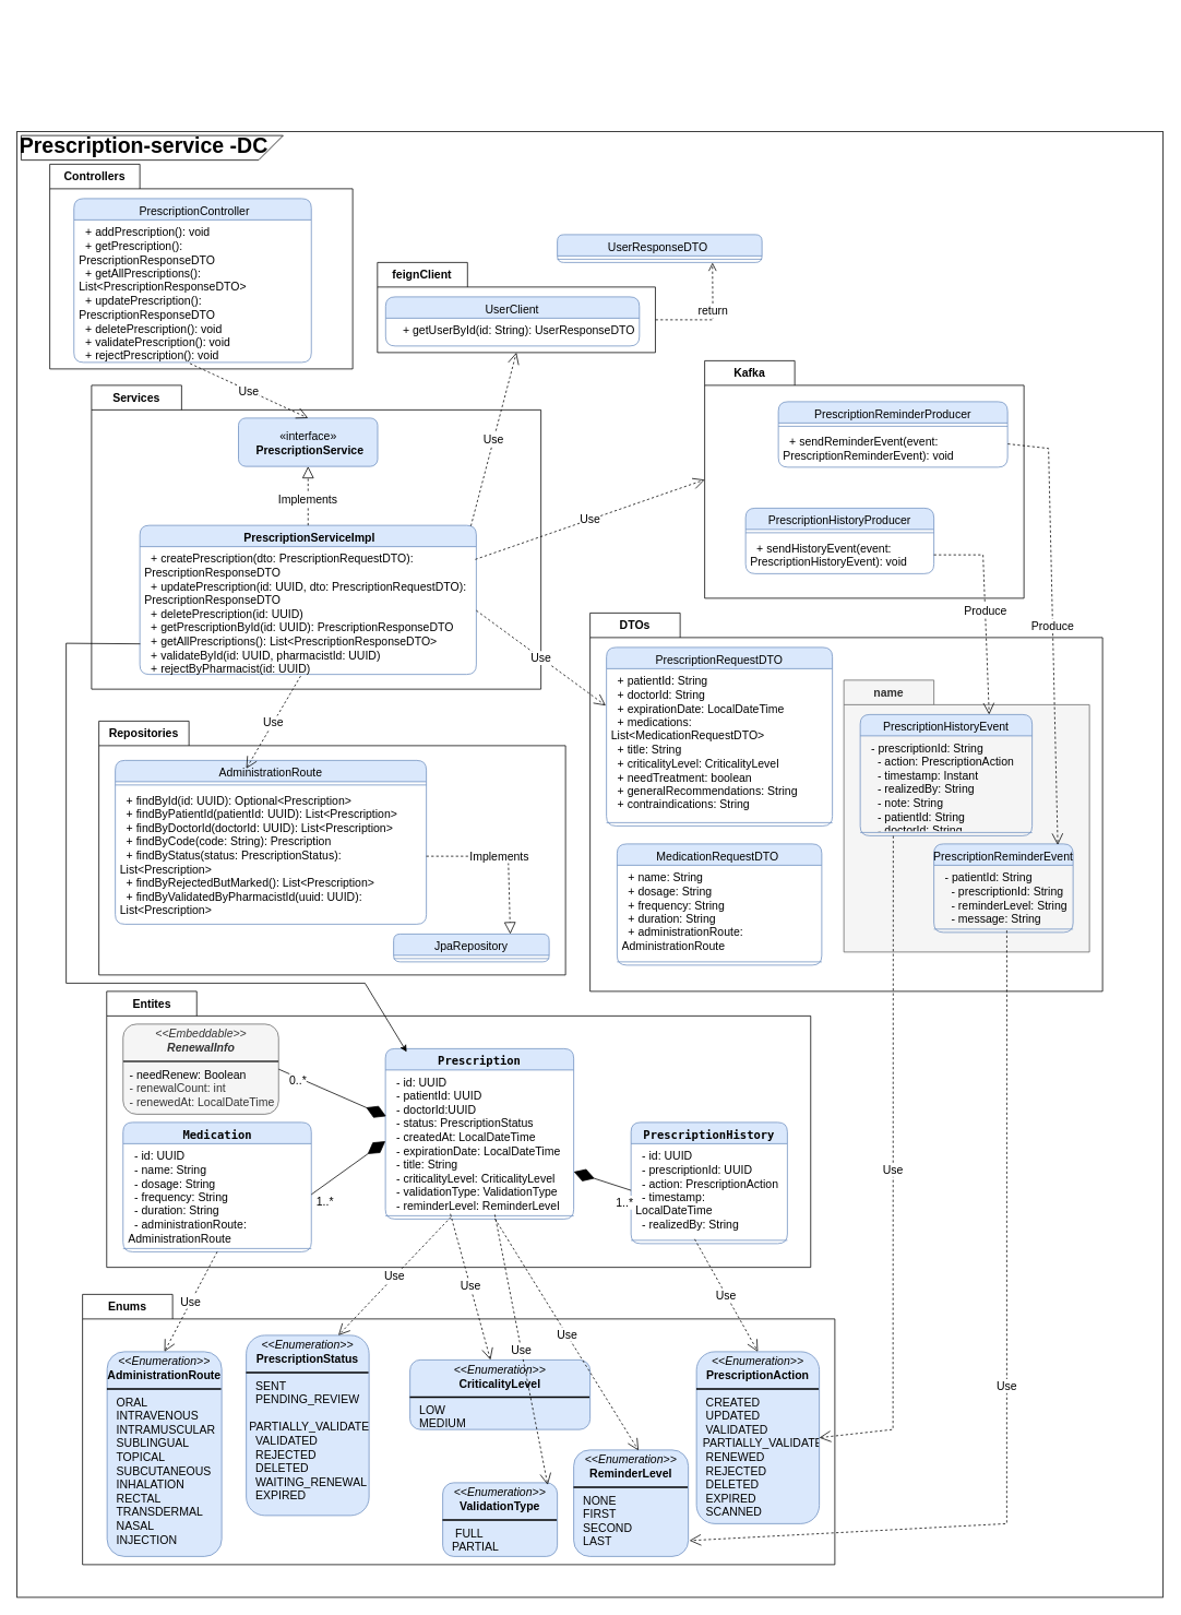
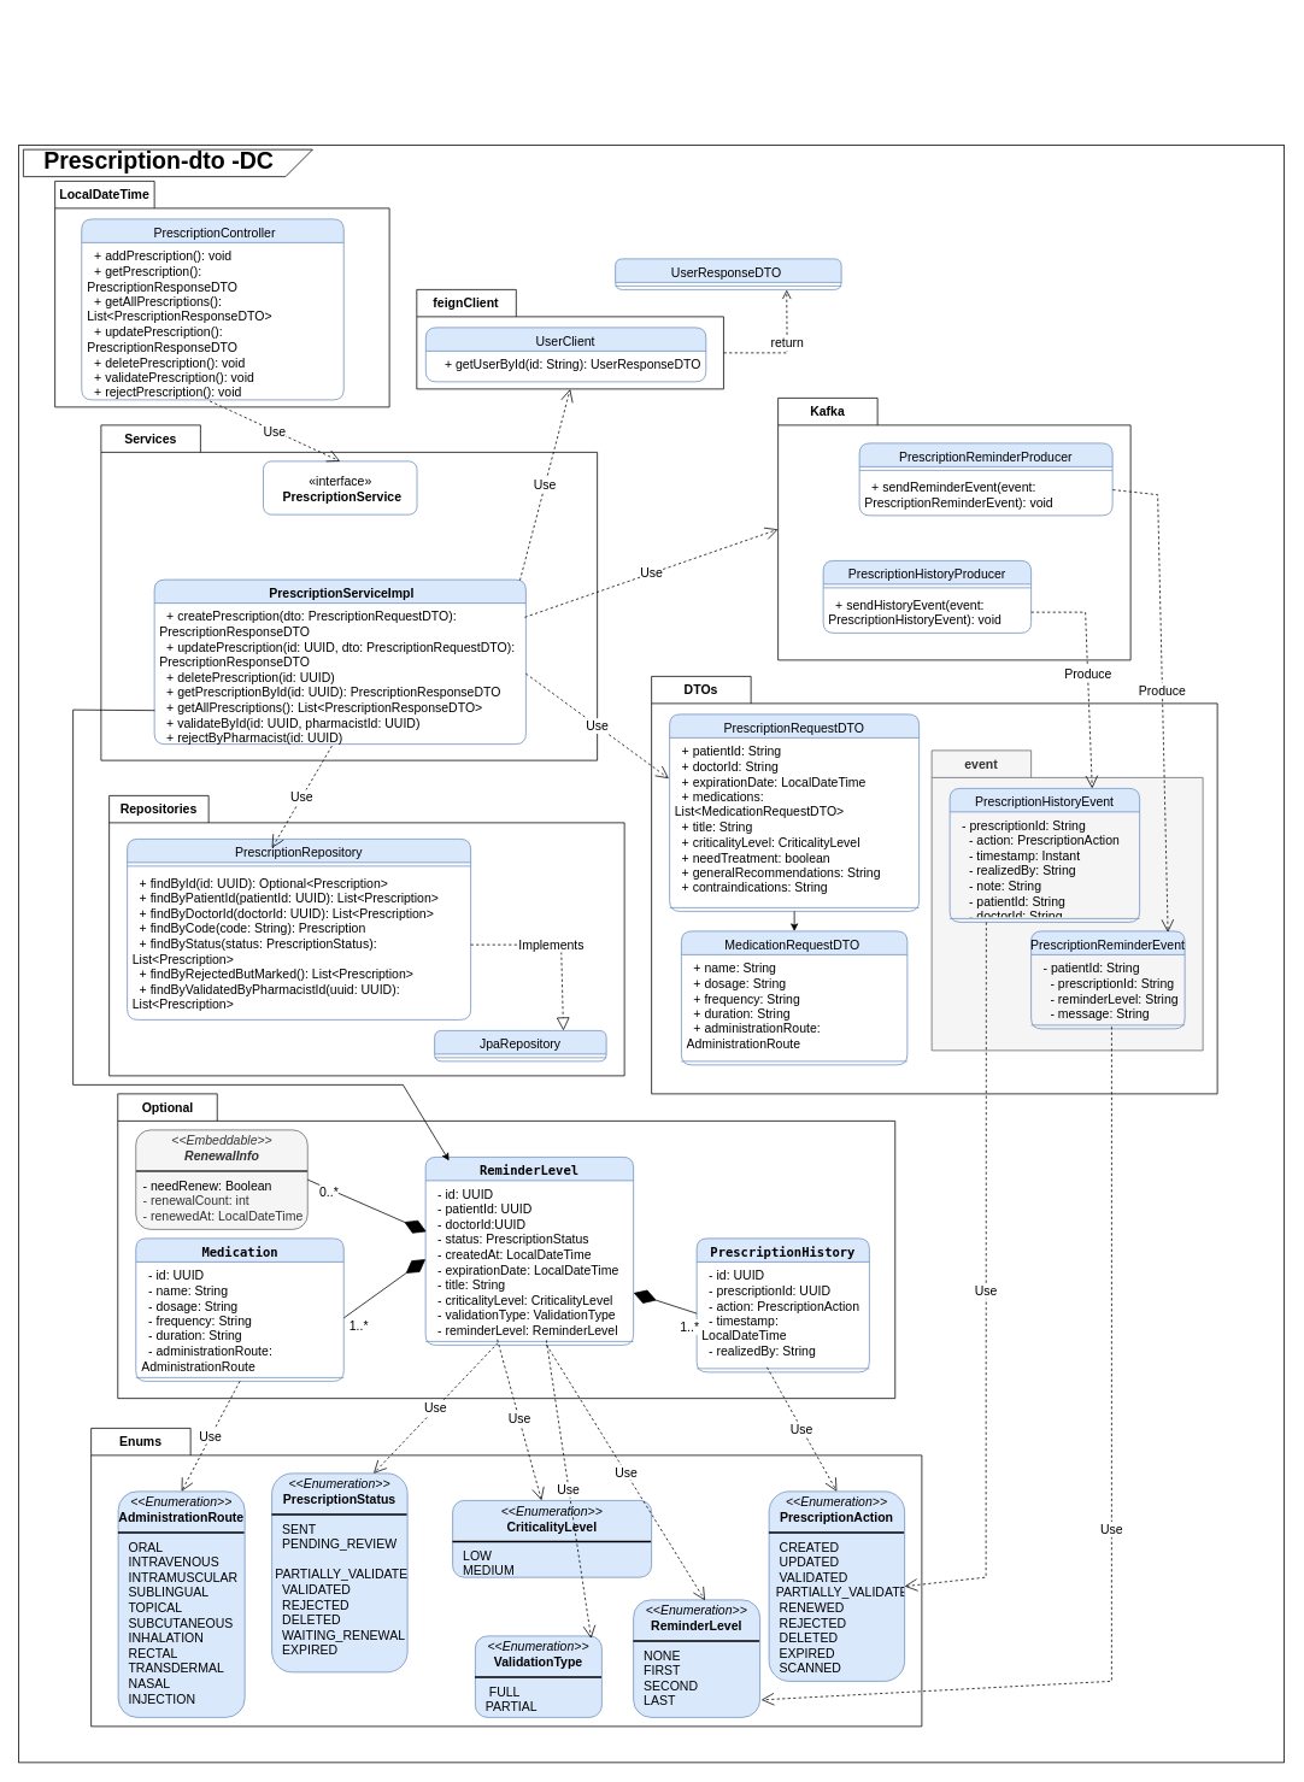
- <mxCell id="67" value="&lt;h1 style=&quot;text-align: left; margin-top: 0px;&quot;&gt;&lt;span style=&quot;background-color: transparent; color: light-dark(rgb(0, 0, 0), rgb(255, 255, 255));&quot;&gt;&lt;font style=&quot;font-size: 26px;&quot;&gt;Prescription-service -DC&lt;/font&gt;&lt;/span&gt;&lt;/h1&gt;" style="text;html=1;align=center;verticalAlign=middle;whiteSpace=wrap;rounded=0;fontSize=14;" vertex="1" parent="1"><mxGeometry x="20" y="173" width="310" height="27" as="geometry" /></mxCell>
+ <mxCell id="67" value="&lt;h1 style=&quot;text-align: left; margin-top: 0px;&quot;&gt;&lt;span style=&quot;background-color: transparent; color: light-dark(rgb(0, 0, 0), rgb(255, 255, 255));&quot;&gt;&lt;font style=&quot;font-size: 26px;&quot;&gt;Prescription-dto -DC&lt;/font&gt;&lt;/span&gt;&lt;/h1&gt;" style="text;html=1;align=center;verticalAlign=middle;whiteSpace=wrap;rounded=0;fontSize=14;" vertex="1" parent="1"><mxGeometry x="20" y="173" width="310" height="27" as="geometry" /></mxCell>
- <mxCell id="48" value="Controllers" style="shape=folder;fontStyle=1;tabWidth=110;tabHeight=30;tabPosition=left;html=1;boundedLbl=1;labelInHeader=1;container=1;collapsible=0;recursiveResize=0;whiteSpace=wrap;fontSize=14;" vertex="1" parent="1"><mxGeometry x="60" y="200" width="370" height="250" as="geometry" /></mxCell>
+ <mxCell id="48" value="LocalDateTime" style="shape=folder;fontStyle=1;tabWidth=110;tabHeight=30;tabPosition=left;html=1;boundedLbl=1;labelInHeader=1;container=1;collapsible=0;recursiveResize=0;whiteSpace=wrap;fontSize=14;" vertex="1" parent="1"><mxGeometry x="60" y="200" width="370" height="250" as="geometry" /></mxCell>
- <mxCell id="45" value="«interface»&lt;br&gt;&lt;div style=&quot;text-align: left;&quot;&gt;&lt;span style=&quot;background-color: transparent;&quot;&gt;&lt;b&gt;&amp;nbsp;PrescriptionService&lt;/b&gt;&lt;/span&gt;&lt;/div&gt;" style="html=1;whiteSpace=wrap;fillColor=#dae8fc;strokeColor=#6c8ebf;rounded=1;fontSize=14;" vertex="1" parent="42"><mxGeometry x="179.5" y="40" width="170" height="59" as="geometry" /></mxCell>
+ <mxCell id="45" value="«interface»&lt;br&gt;&lt;div style=&quot;text-align: left;&quot;&gt;&lt;span style=&quot;background-color: transparent;&quot;&gt;&lt;b&gt;&amp;nbsp;PrescriptionService&lt;/b&gt;&lt;/span&gt;&lt;/div&gt;" style="html=1;whiteSpace=wrap;fillColor=#ffffff;strokeColor=#6c8ebf;rounded=1;fontSize=14;" vertex="1" parent="42"><mxGeometry x="179.5" y="40" width="170" height="59" as="geometry" /></mxCell>
- <mxCell id="46" value="" style="endArrow=block;dashed=1;endFill=0;endSize=12;html=1;rounded=0;exitX=0.5;exitY=0;exitDx=0;exitDy=0;entryX=0.5;entryY=1;entryDx=0;entryDy=0;fontSize=14;" edge="1" parent="42" source="43" target="45"><mxGeometry width="160" relative="1" as="geometry"><mxPoint x="264.5" y="150" as="sourcePoint" /><mxPoint x="117.5" y="70" as="targetPoint" /></mxGeometry></mxCell>
- <mxCell id="47" value="Implements" style="edgeLabel;html=1;align=center;verticalAlign=middle;resizable=0;points=[];fontSize=14;" vertex="1" connectable="0" parent="46"><mxGeometry x="-0.1" y="1" relative="1" as="geometry"><mxPoint as="offset" /></mxGeometry></mxCell>
- <mxCell id="35" value="name" style="shape=folder;fontStyle=1;tabWidth=110;tabHeight=30;tabPosition=left;html=1;boundedLbl=1;labelInHeader=1;container=1;collapsible=0;recursiveResize=0;whiteSpace=wrap;fillColor=#f5f5f5;fontColor=#333333;strokeColor=#666666;fontSize=14;" vertex="1" parent="27"><mxGeometry x="310" y="82" width="300" height="332" as="geometry" /></mxCell>
+ <mxCell id="35" value="event" style="shape=folder;fontStyle=1;tabWidth=110;tabHeight=30;tabPosition=left;html=1;boundedLbl=1;labelInHeader=1;container=1;collapsible=0;recursiveResize=0;whiteSpace=wrap;fillColor=#f5f5f5;fontColor=#333333;strokeColor=#666666;fontSize=14;" vertex="1" parent="27"><mxGeometry x="310" y="82" width="300" height="332" as="geometry" /></mxCell>
- <mxCell id="52" value="&lt;div style=&quot;text-align: left;&quot;&gt;&lt;span style=&quot;font-weight: 400;&quot;&gt;AdministrationRoute&lt;/span&gt;&lt;/div&gt;" style="swimlane;fontStyle=1;align=center;verticalAlign=top;childLayout=stackLayout;horizontal=1;startSize=26;horizontalStack=0;resizeParent=1;resizeParentMax=0;resizeLast=0;collapsible=1;marginBottom=0;whiteSpace=wrap;html=1;rounded=1;fillColor=#dae8fc;strokeColor=#6c8ebf;fontSize=14;" vertex="1" parent="51"><mxGeometry x="20" y="48" width="380" height="200" as="geometry" /></mxCell>
+ <mxCell id="52" value="&lt;div style=&quot;text-align: left;&quot;&gt;&lt;span style=&quot;font-weight: 400;&quot;&gt;PrescriptionRepository&lt;/span&gt;&lt;/div&gt;" style="swimlane;fontStyle=1;align=center;verticalAlign=top;childLayout=stackLayout;horizontal=1;startSize=26;horizontalStack=0;resizeParent=1;resizeParentMax=0;resizeLast=0;collapsible=1;marginBottom=0;whiteSpace=wrap;html=1;rounded=1;fillColor=#dae8fc;strokeColor=#6c8ebf;fontSize=14;" vertex="1" parent="51"><mxGeometry x="20" y="48" width="380" height="200" as="geometry" /></mxCell>
+ <mxCell id="34" value="" style="endArrow=classic;html=1;rounded=0;exitX=0.5;exitY=1;exitDx=0;exitDy=0;entryX=0.5;entryY=0;entryDx=0;entryDy=0;fontSize=14;" edge="1" parent="27" source="28" target="31"><mxGeometry width="50" height="50" relative="1" as="geometry"><mxPoint x="-510" y="330" as="sourcePoint" /><mxPoint x="-456" y="510" as="targetPoint" /></mxGeometry></mxCell>
- <mxCell id="3" value="Entites" style="shape=folder;fontStyle=1;tabWidth=110;tabHeight=30;tabPosition=left;html=1;boundedLbl=1;labelInHeader=1;container=1;collapsible=0;recursiveResize=0;whiteSpace=wrap;fontSize=14;" vertex="1" parent="1"><mxGeometry x="129.5" y="1210" width="860" height="337" as="geometry" /></mxCell>
+ <mxCell id="3" value="Optional" style="shape=folder;fontStyle=1;tabWidth=110;tabHeight=30;tabPosition=left;html=1;boundedLbl=1;labelInHeader=1;container=1;collapsible=0;recursiveResize=0;whiteSpace=wrap;fontSize=14;" vertex="1" parent="1"><mxGeometry x="129.5" y="1210" width="860" height="337" as="geometry" /></mxCell>
- <mxCell id="4" value="&lt;div style=&quot;text-align: left;&quot;&gt;&lt;span style=&quot;background-color: transparent;&quot;&gt;&lt;font face=&quot;monospace&quot;&gt;Prescription&lt;/font&gt;&lt;/span&gt;&lt;/div&gt;" style="swimlane;fontStyle=1;align=center;verticalAlign=top;childLayout=stackLayout;horizontal=1;startSize=26;horizontalStack=0;resizeParent=1;resizeParentMax=0;resizeLast=0;collapsible=1;marginBottom=0;whiteSpace=wrap;html=1;fillColor=#dae8fc;strokeColor=#6c8ebf;rounded=1;fontSize=14;" vertex="1" parent="3"><mxGeometry x="340.5" y="70" width="230" height="208" as="geometry"><mxRectangle x="200" y="60" width="70" height="30" as="alternateBounds" /></mxGeometry></mxCell>
+ <mxCell id="4" value="&lt;div style=&quot;text-align: left;&quot;&gt;&lt;span style=&quot;background-color: transparent;&quot;&gt;&lt;font face=&quot;monospace&quot;&gt;ReminderLevel&lt;/font&gt;&lt;/span&gt;&lt;/div&gt;" style="swimlane;fontStyle=1;align=center;verticalAlign=top;childLayout=stackLayout;horizontal=1;startSize=26;horizontalStack=0;resizeParent=1;resizeParentMax=0;resizeLast=0;collapsible=1;marginBottom=0;whiteSpace=wrap;html=1;fillColor=#dae8fc;strokeColor=#6c8ebf;rounded=1;fontSize=14;" vertex="1" parent="3"><mxGeometry x="340.5" y="70" width="230" height="208" as="geometry"><mxRectangle x="200" y="60" width="70" height="30" as="alternateBounds" /></mxGeometry></mxCell>
- <mxCell id="23" value="&lt;p style=&quot;margin:0px;margin-top:4px;text-align:center;&quot;&gt;&lt;i&gt;&amp;lt;&amp;lt;Enumeration&amp;gt;&amp;gt;&lt;/i&gt;&lt;br&gt;&lt;b&gt;ValidationType&lt;/b&gt;&lt;/p&gt;&lt;hr style=&quot;border-style:solid;&quot;&gt;&lt;p style=&quot;margin:0px;margin-left:4px;&quot;&gt;&amp;nbsp;&lt;span style=&quot;background-color: transparent;&quot;&gt;&amp;nbsp; FULL&lt;/span&gt;&lt;br&gt;&lt;/p&gt;&lt;p style=&quot;margin:0px;margin-left:4px;&quot;&gt;&amp;nbsp; PARTIAL&lt;/p&gt;" style="verticalAlign=top;align=left;overflow=fill;html=1;whiteSpace=wrap;fillColor=#dae8fc;strokeColor=#6c8ebf;rounded=1;fontSize=14;" vertex="1" parent="20"><mxGeometry x="440" y="230" width="140" height="90" as="geometry" /></mxCell>
+ <mxCell id="23" value="&lt;p style=&quot;margin:0px;margin-top:4px;text-align:center;&quot;&gt;&lt;i&gt;&amp;lt;&amp;lt;Enumeration&amp;gt;&amp;gt;&lt;/i&gt;&lt;br&gt;&lt;b&gt;ValidationType&lt;/b&gt;&lt;/p&gt;&lt;hr style=&quot;border-style:solid;&quot;&gt;&lt;p style=&quot;margin:0px;margin-left:4px;&quot;&gt;&amp;nbsp;&lt;span style=&quot;background-color: transparent;&quot;&gt;&amp;nbsp; FULL&lt;/span&gt;&lt;br&gt;&lt;/p&gt;&lt;p style=&quot;margin:0px;margin-left:4px;&quot;&gt;&amp;nbsp; PARTIAL&lt;/p&gt;" style="verticalAlign=top;align=left;overflow=fill;html=1;whiteSpace=wrap;fillColor=#dae8fc;strokeColor=#6c8ebf;rounded=1;fontSize=14;" vertex="1" parent="20"><mxGeometry x="425" y="230" width="140" height="90" as="geometry" /></mxCell>
